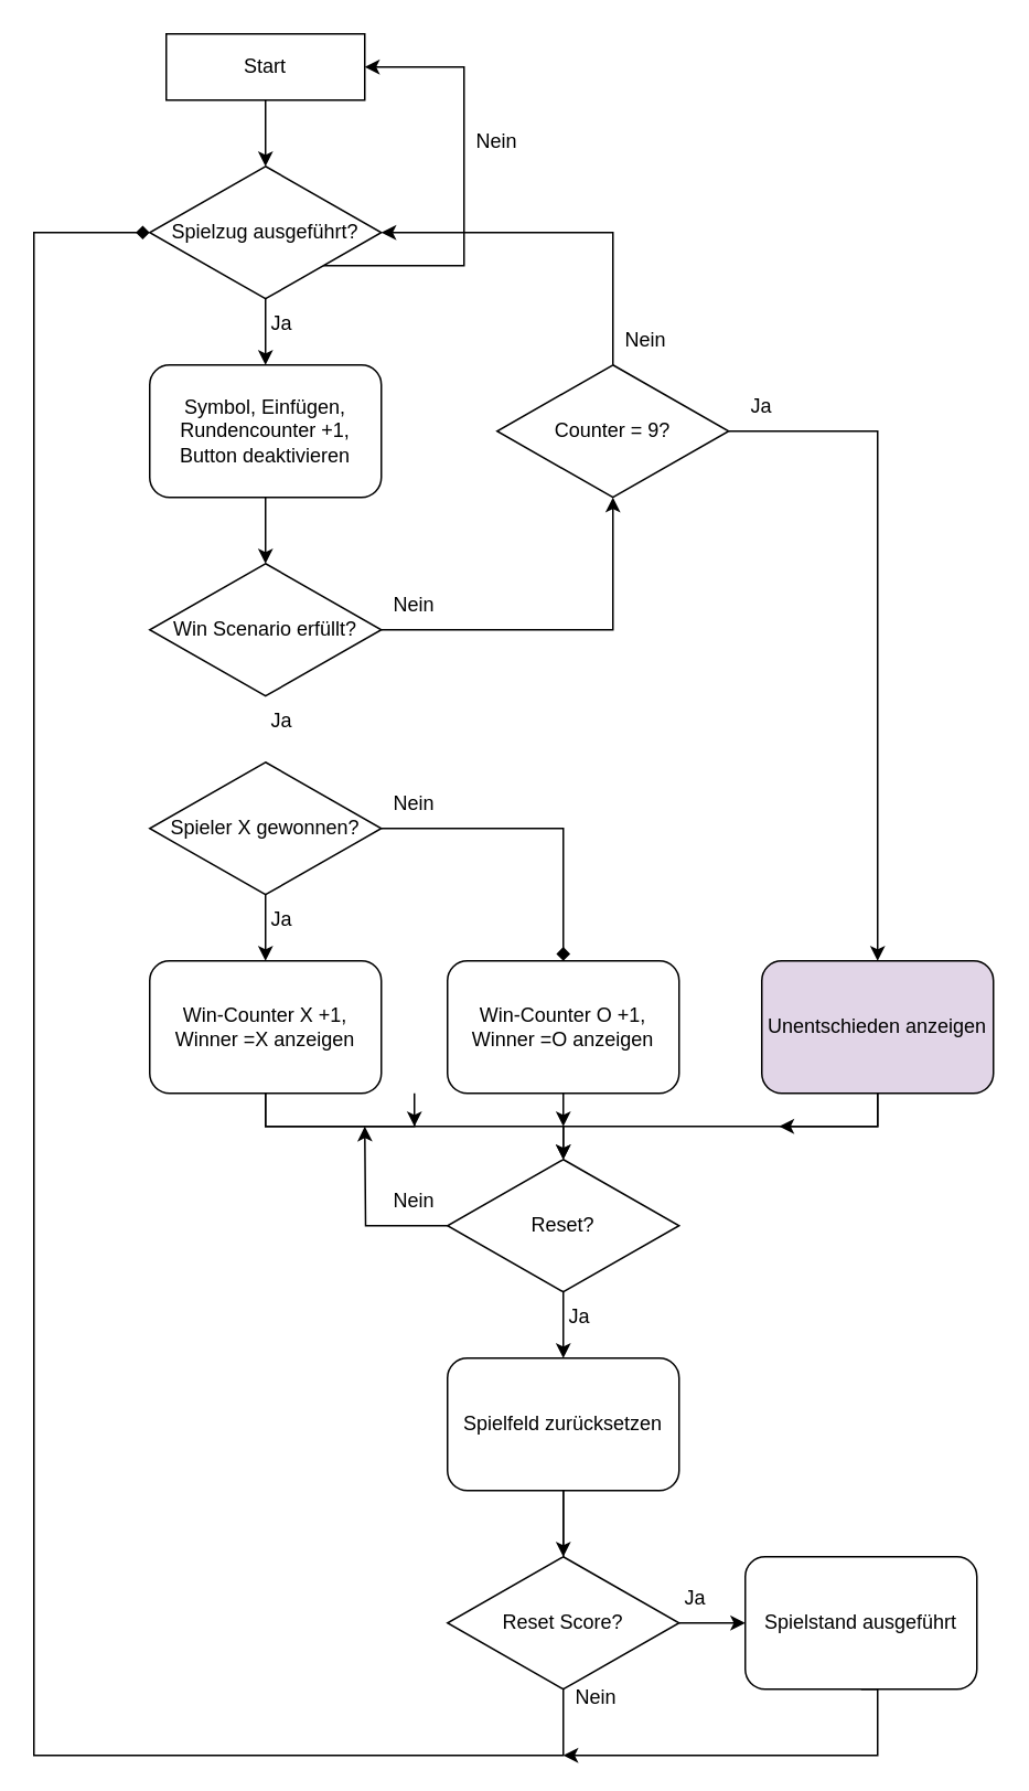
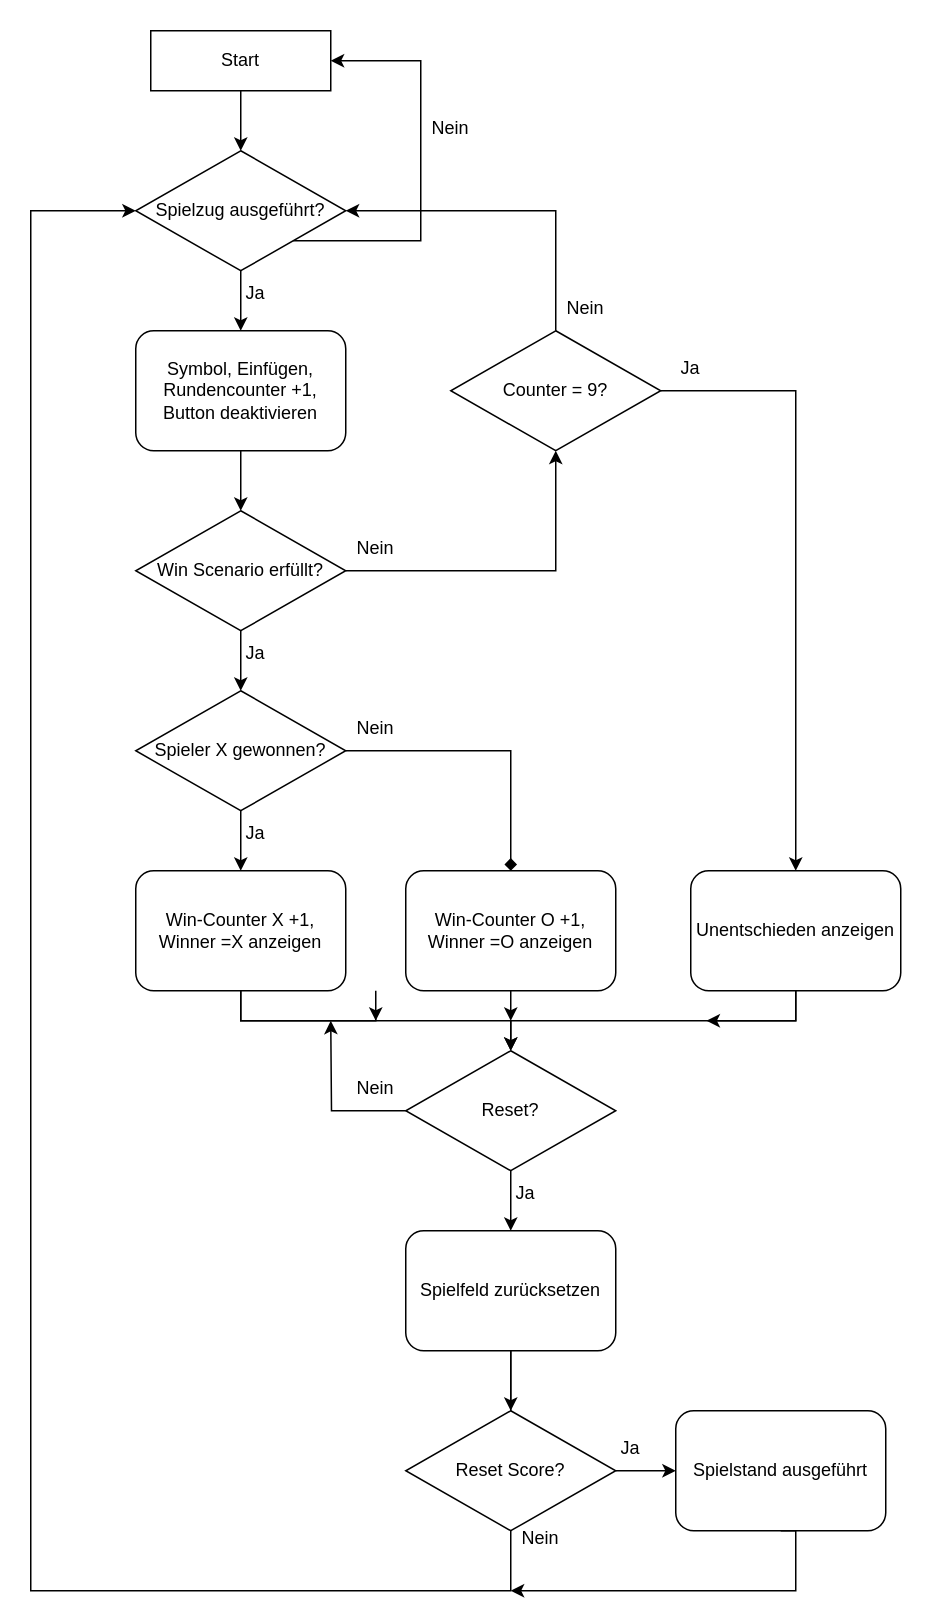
- <mxCell id="29" style="edgeStyle=orthogonalEdgeStyle;rounded=0;orthogonalLoop=1;jettySize=auto;html=1;exitX=0.5;exitY=1;exitDx=0;exitDy=0;entryX=0;entryY=0.5;entryDx=0;entryDy=0;endArrow=diamond;" edge="1" parent="1" source="31" target="6"><mxGeometry relative="1" as="geometry"><mxPoint x="20" y="100" as="targetPoint" /><Array as="points"><mxPoint x="340" y="1060" /><mxPoint x="20" y="1060" /><mxPoint x="20" y="140" /></Array></mxGeometry></mxCell>
+ <mxCell id="29" style="edgeStyle=orthogonalEdgeStyle;rounded=0;orthogonalLoop=1;jettySize=auto;html=1;exitX=0.5;exitY=1;exitDx=0;exitDy=0;entryX=0;entryY=0.5;entryDx=0;entryDy=0;" edge="1" parent="1" source="31" target="6"><mxGeometry relative="1" as="geometry"><mxPoint x="20" y="100" as="targetPoint" /><Array as="points"><mxPoint x="340" y="1060" /><mxPoint x="20" y="1060" /><mxPoint x="20" y="140" /></Array></mxGeometry></mxCell>
+ <mxCell id="10" style="edgeStyle=orthogonalEdgeStyle;rounded=0;orthogonalLoop=1;jettySize=auto;html=1;exitX=0.5;exitY=1;exitDx=0;exitDy=0;entryX=0.5;entryY=0;entryDx=0;entryDy=0;" edge="1" parent="1" source="11" target="17"><mxGeometry relative="1" as="geometry" /></mxCell>
- <mxCell id="25" value="Unentschieden anzeigen" style="rounded=1;whiteSpace=wrap;html=1;fillColor=#e1d5e7;" vertex="1" parent="1"><mxGeometry x="460" y="580" width="140" height="80" as="geometry" /></mxCell>
+ <mxCell id="25" value="Unentschieden anzeigen" style="rounded=1;whiteSpace=wrap;html=1;" vertex="1" parent="1"><mxGeometry x="460" y="580" width="140" height="80" as="geometry" /></mxCell>
